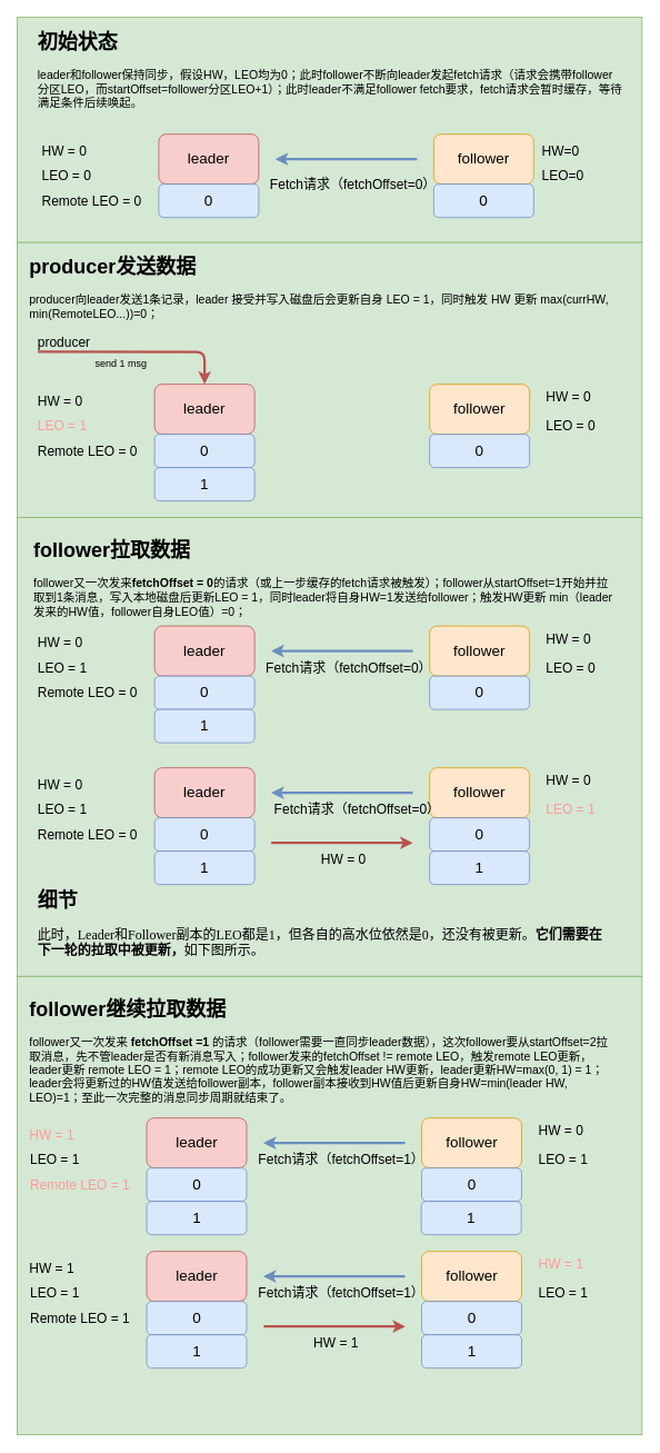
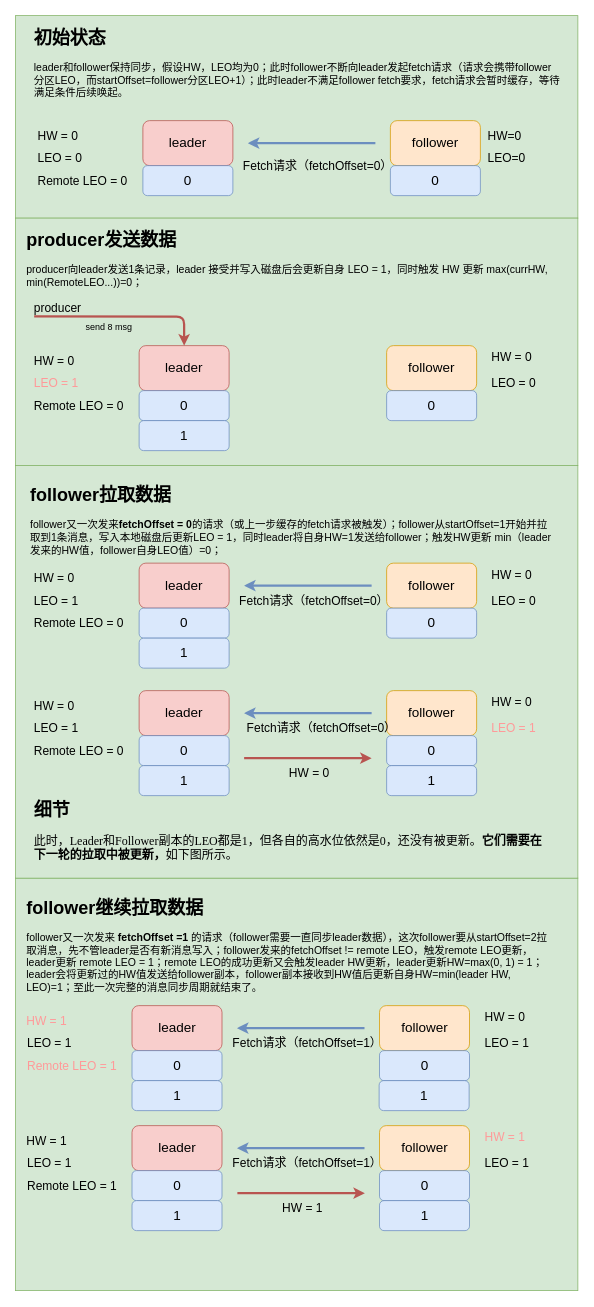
- <mxCell id="40" value="&lt;font style=&quot;font-size: 12px&quot;&gt;send 1 msg&lt;/font&gt;" style="text;html=1;strokeColor=none;fillColor=none;align=center;verticalAlign=middle;whiteSpace=wrap;rounded=0;spacing=0;" vertex="1" parent="1"><mxGeometry x="45" y="426" width="200" height="20" as="geometry" /></mxCell>
+ <mxCell id="40" value="&lt;font style=&quot;font-size: 12px&quot;&gt;send 8 msg&lt;/font&gt;" style="text;html=1;strokeColor=none;fillColor=none;align=center;verticalAlign=middle;whiteSpace=wrap;rounded=0;spacing=0;" vertex="1" parent="1"><mxGeometry x="45" y="426" width="200" height="20" as="geometry" /></mxCell>
